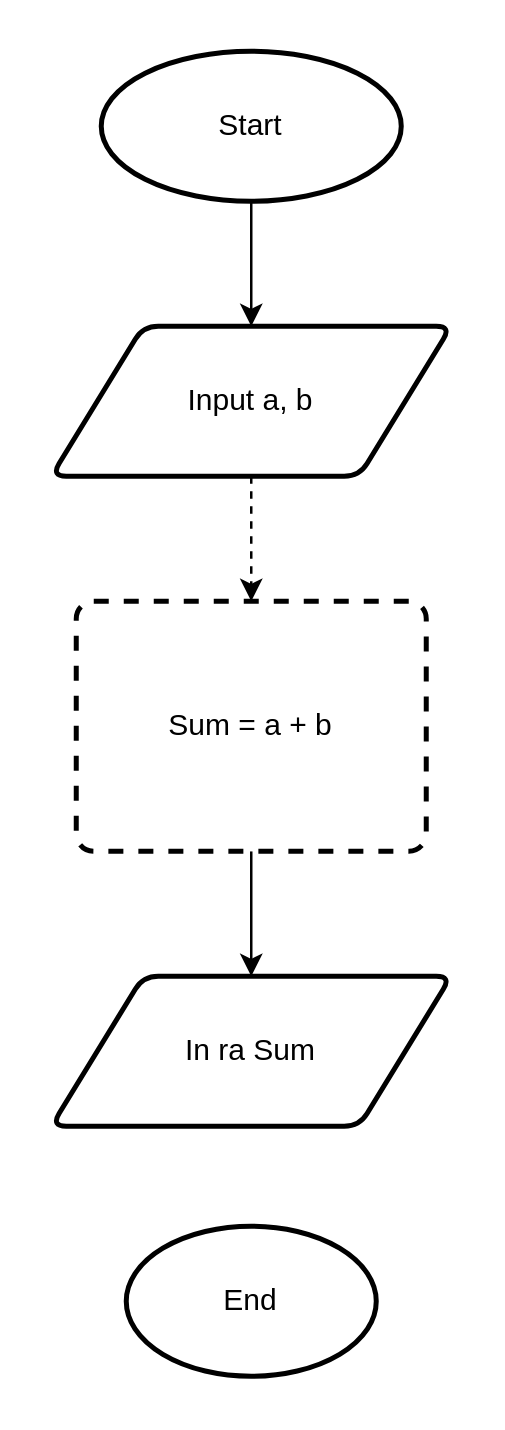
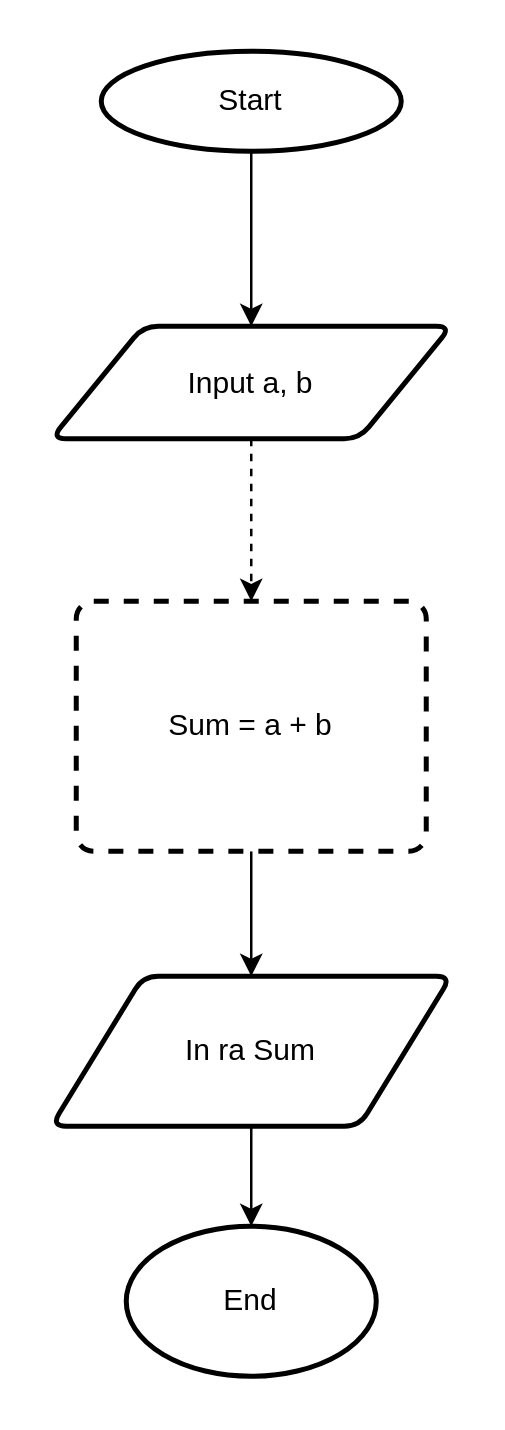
- <mxCell id="3" value="Start" style="strokeWidth=2;html=1;shape=mxgraph.flowchart.start_1;whiteSpace=wrap;" vertex="1" parent="1"><mxGeometry x="40" y="20" width="120" height="60" as="geometry" /></mxCell>
+ <mxCell id="3" value="Start" style="strokeWidth=2;html=1;shape=mxgraph.flowchart.start_1;whiteSpace=wrap;" vertex="1" parent="1"><mxGeometry x="40" y="20" width="120" height="40" as="geometry" /></mxCell>
- <mxCell id="5" value="Input a, b" style="shape=parallelogram;html=1;strokeWidth=2;perimeter=parallelogramPerimeter;whiteSpace=wrap;rounded=1;arcSize=12;size=0.23;" vertex="1" parent="1"><mxGeometry x="20" y="130" width="160" height="60" as="geometry" /></mxCell>
+ <mxCell id="5" value="Input a, b" style="shape=parallelogram;html=1;strokeWidth=2;perimeter=parallelogramPerimeter;whiteSpace=wrap;rounded=1;arcSize=12;size=0.23;" vertex="1" parent="1"><mxGeometry x="20" y="130" width="160" height="45" as="geometry" /></mxCell>
+ <mxCell id="8" value="" style="edgeStyle=orthogonalEdgeStyle;rounded=0;orthogonalLoop=1;jettySize=auto;html=1;" edge="1" parent="1" source="9" target="10"><mxGeometry relative="1" as="geometry" /></mxCell>
